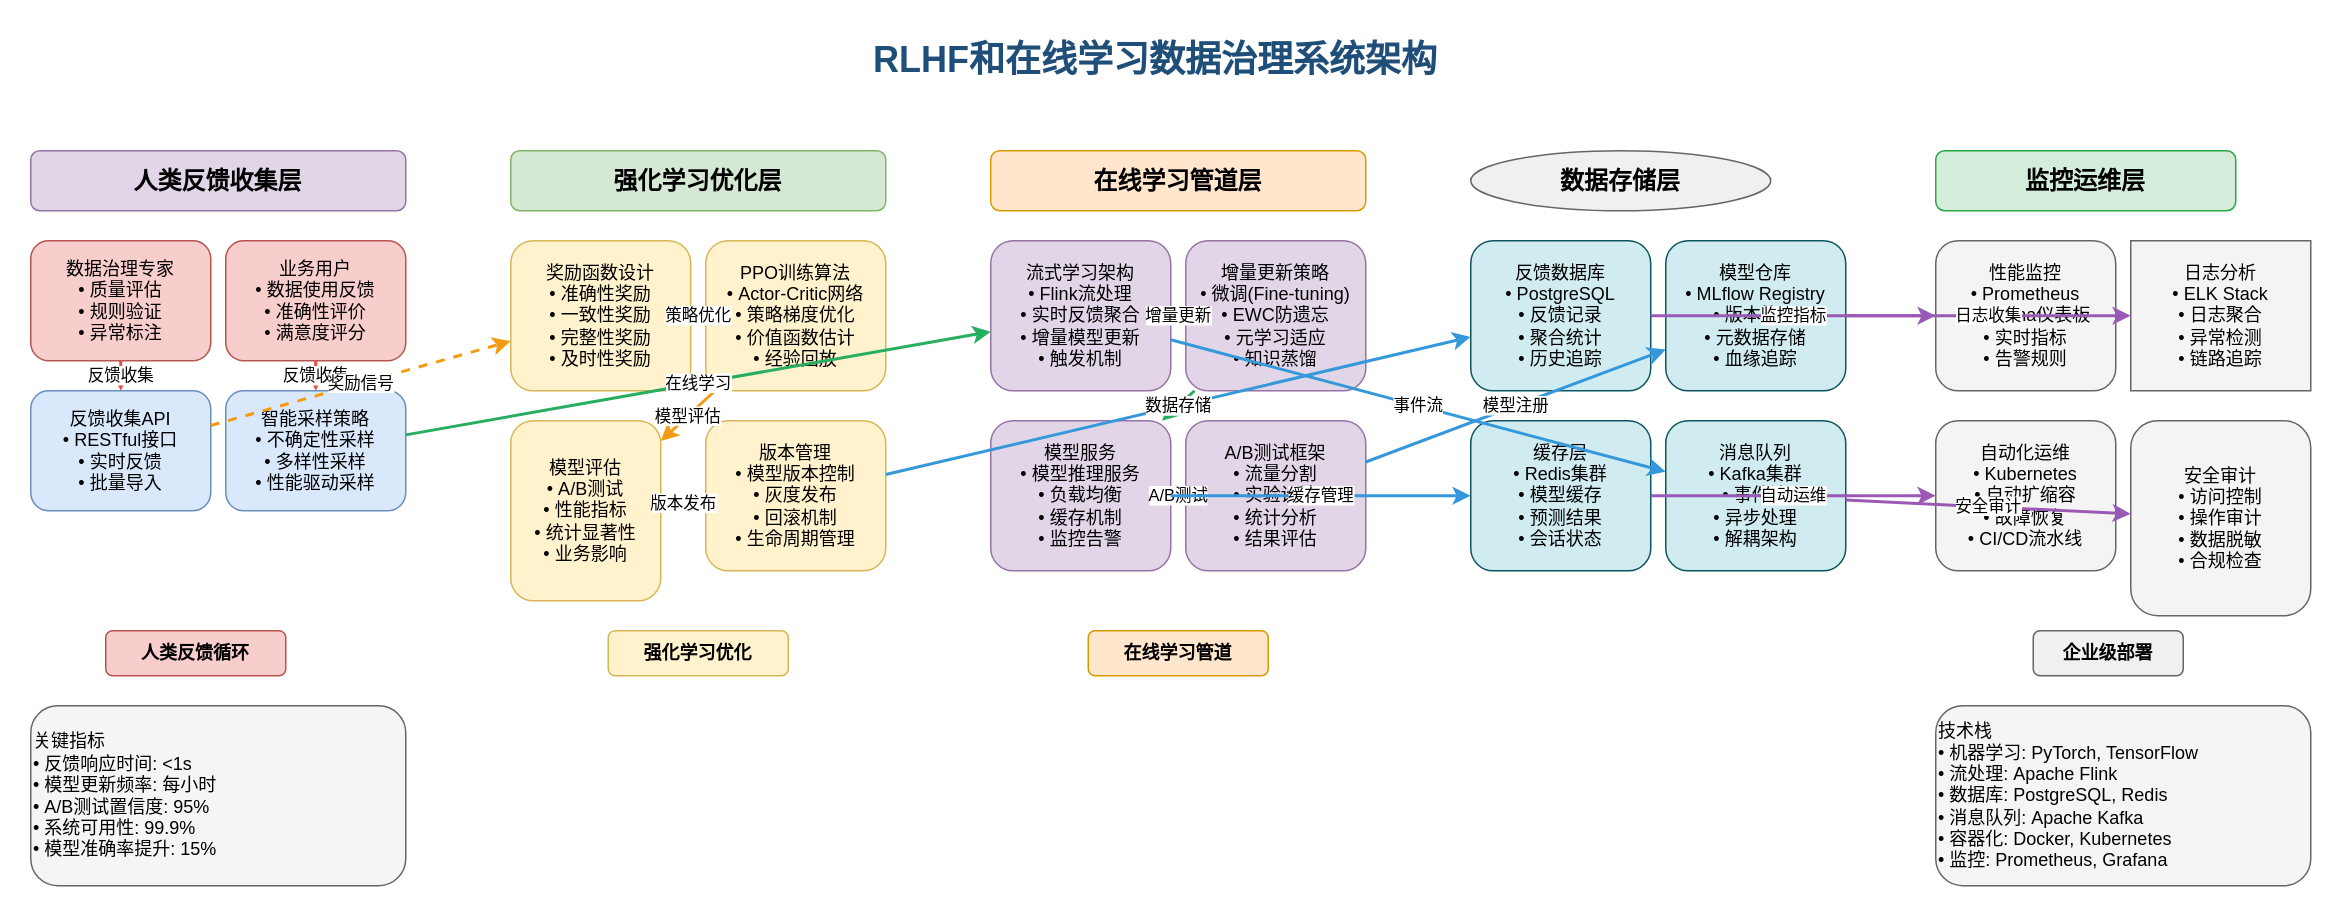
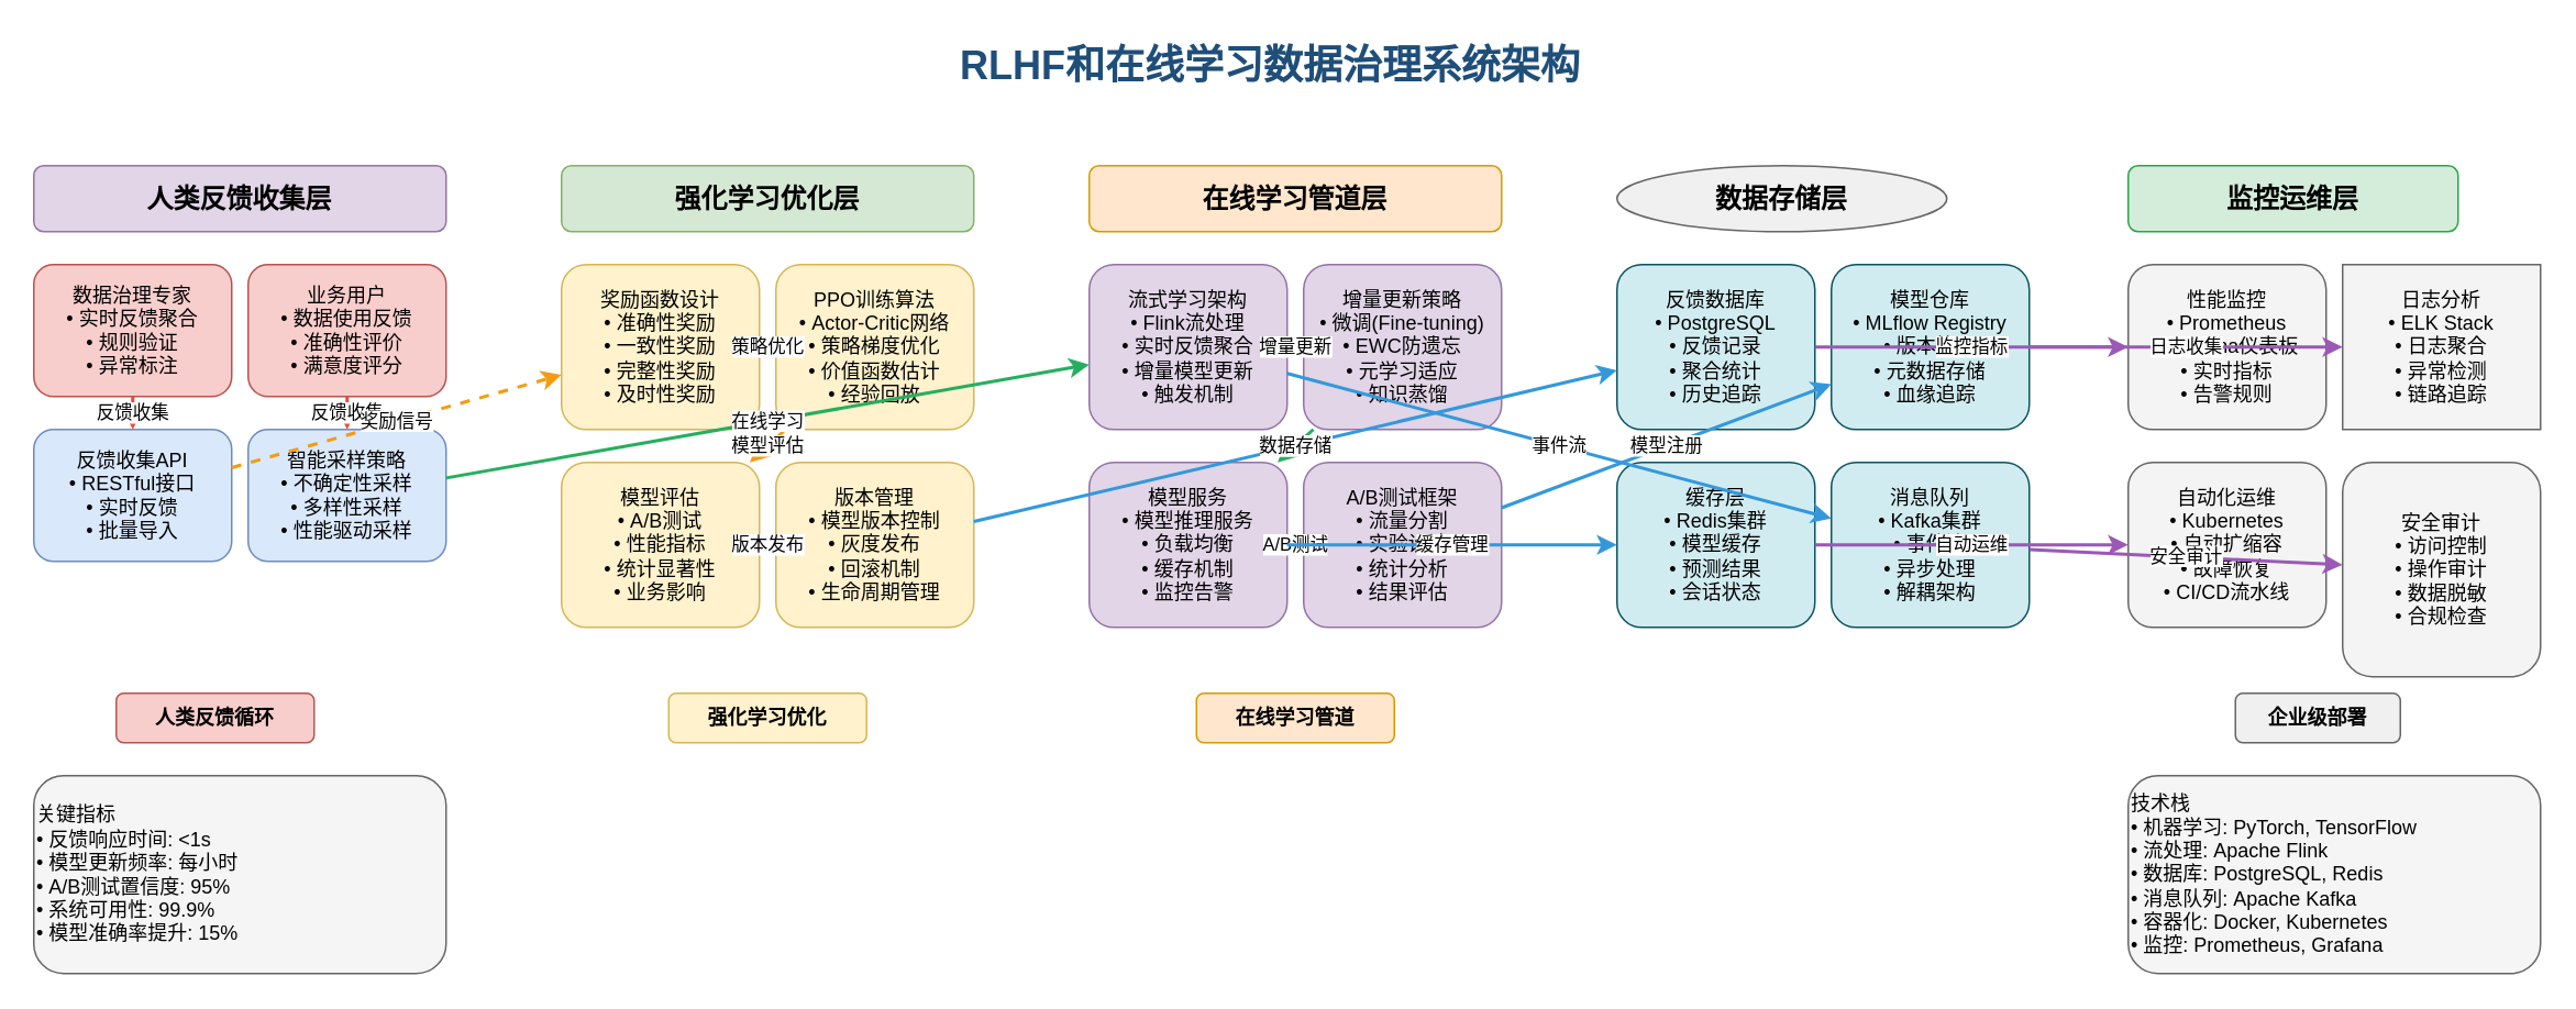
- <mxCell id="4" value="数据治理专家&lt;br&gt;• 质量评估&lt;br&gt;• 规则验证&lt;br&gt;• 异常标注" style="rounded=1;whiteSpace=wrap;html=1;fillColor=#f8cecc;strokeColor=#b85450;" vertex="1" parent="1"><mxGeometry x="20" y="160" width="120" height="80" as="geometry" /></mxCell>
+ <mxCell id="4" value="数据治理专家&lt;br&gt;• 实时反馈聚合&lt;br&gt;• 规则验证&lt;br&gt;• 异常标注" style="rounded=1;whiteSpace=wrap;html=1;fillColor=#f8cecc;strokeColor=#b85450;" vertex="1" parent="1"><mxGeometry x="20" y="160" width="120" height="80" as="geometry" /></mxCell>
- <mxCell id="11" value="模型评估&lt;br&gt;• A/B测试&lt;br&gt;• 性能指标&lt;br&gt;• 统计显著性&lt;br&gt;• 业务影响" style="rounded=1;whiteSpace=wrap;html=1;fillColor=#fff2cc;strokeColor=#d6b656;" vertex="1" parent="1"><mxGeometry x="340" y="280" width="100" height="120" as="geometry" /></mxCell>
+ <mxCell id="11" value="模型评估&lt;br&gt;• A/B测试&lt;br&gt;• 性能指标&lt;br&gt;• 统计显著性&lt;br&gt;• 业务影响" style="rounded=1;whiteSpace=wrap;html=1;fillColor=#fff2cc;strokeColor=#d6b656;" vertex="1" parent="1"><mxGeometry x="340" y="280" width="120" height="100" as="geometry" /></mxCell>
